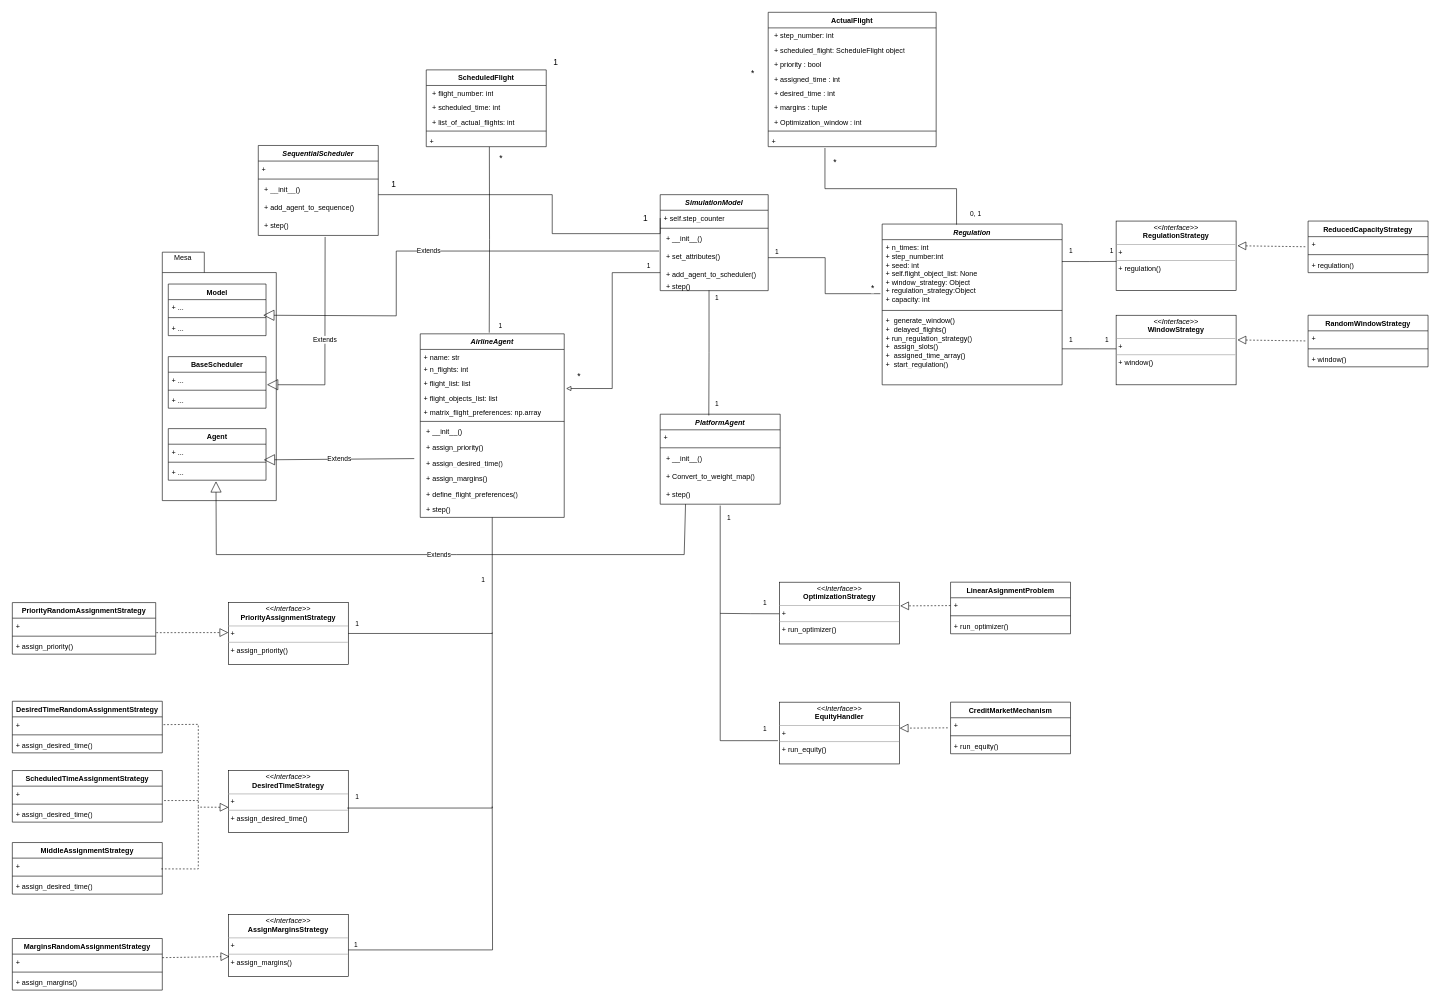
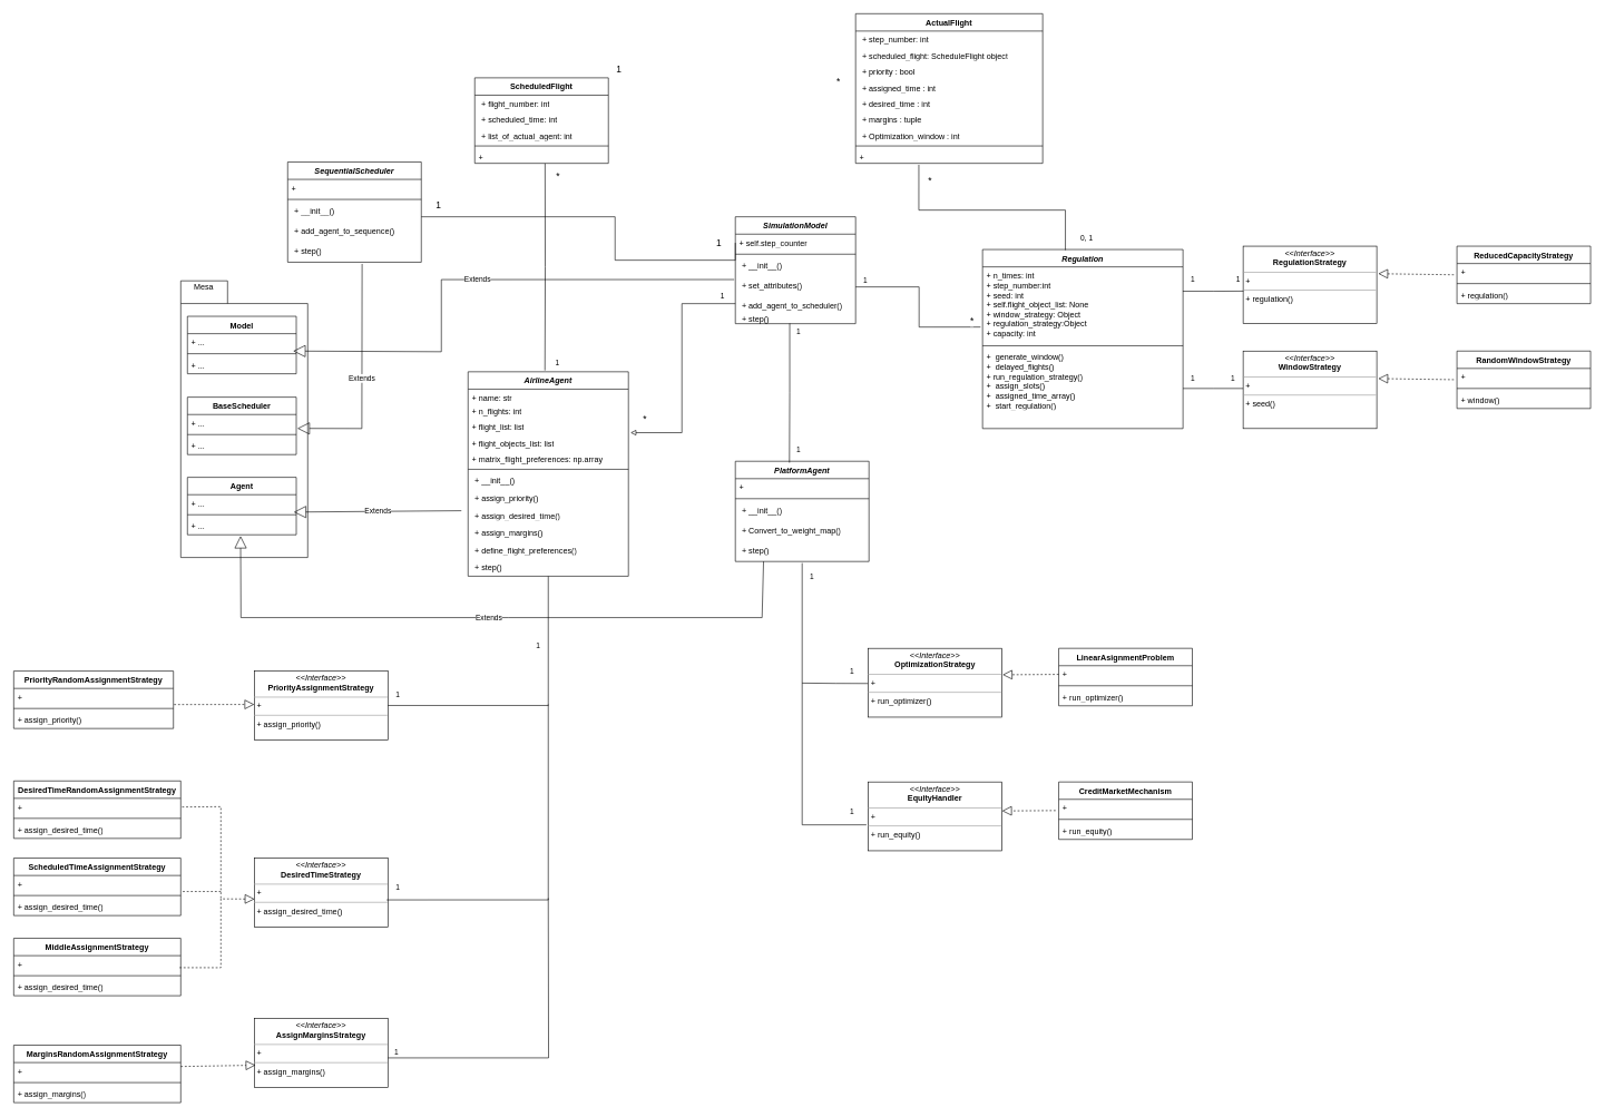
- <mxCell id="39" value="&lt;p style=&quot;border-color: var(--border-color); margin: 0px 0px 0px 4px;&quot;&gt;+&amp;nbsp;list_of_actual_flights&lt;span style=&quot;background-color: initial;&quot;&gt;: int&lt;/span&gt;&lt;/p&gt;" style="text;strokeColor=none;fillColor=none;align=left;verticalAlign=top;spacingLeft=4;spacingRight=4;overflow=hidden;rotatable=0;points=[[0,0.5],[1,0.5]];portConstraint=eastwest;whiteSpace=wrap;html=1;" parent="36" vertex="1"><mxGeometry y="74" width="200" height="24" as="geometry" /></mxCell>
+ <mxCell id="39" value="&lt;p style=&quot;border-color: var(--border-color); margin: 0px 0px 0px 4px;&quot;&gt;+&amp;nbsp;list_of_actual_agent&lt;span style=&quot;background-color: initial;&quot;&gt;: int&lt;/span&gt;&lt;/p&gt;" style="text;strokeColor=none;fillColor=none;align=left;verticalAlign=top;spacingLeft=4;spacingRight=4;overflow=hidden;rotatable=0;points=[[0,0.5],[1,0.5]];portConstraint=eastwest;whiteSpace=wrap;html=1;" parent="36" vertex="1"><mxGeometry y="74" width="200" height="24" as="geometry" /></mxCell>
- <mxCell id="159" value="&lt;p style=&quot;margin:0px;margin-top:4px;text-align:center;&quot;&gt;&lt;i&gt;&amp;lt;&amp;lt;Interface&amp;gt;&amp;gt;&lt;/i&gt;&lt;br&gt;&lt;b&gt;WindowStrategy&lt;br&gt;&lt;/b&gt;&lt;/p&gt;&lt;hr size=&quot;1&quot;&gt;&lt;p style=&quot;margin:0px;margin-left:4px;&quot;&gt;+&amp;nbsp;&lt;br&gt;&lt;/p&gt;&lt;hr size=&quot;1&quot;&gt;&lt;p style=&quot;margin:0px;margin-left:4px;&quot;&gt;+ window()&lt;br&gt;&lt;/p&gt;" style="verticalAlign=top;align=left;overflow=fill;fontSize=12;fontFamily=Helvetica;html=1;whiteSpace=wrap;" vertex="1" parent="1"><mxGeometry x="1860" y="525" width="200" height="116" as="geometry" /></mxCell>
+ <mxCell id="159" value="&lt;p style=&quot;margin:0px;margin-top:4px;text-align:center;&quot;&gt;&lt;i&gt;&amp;lt;&amp;lt;Interface&amp;gt;&amp;gt;&lt;/i&gt;&lt;br&gt;&lt;b&gt;WindowStrategy&lt;br&gt;&lt;/b&gt;&lt;/p&gt;&lt;hr size=&quot;1&quot;&gt;&lt;p style=&quot;margin:0px;margin-left:4px;&quot;&gt;+&amp;nbsp;&lt;br&gt;&lt;/p&gt;&lt;hr size=&quot;1&quot;&gt;&lt;p style=&quot;margin:0px;margin-left:4px;&quot;&gt;+ seed()&lt;br&gt;&lt;/p&gt;" style="verticalAlign=top;align=left;overflow=fill;fontSize=12;fontFamily=Helvetica;html=1;whiteSpace=wrap;" vertex="1" parent="1"><mxGeometry x="1860" y="525" width="200" height="116" as="geometry" /></mxCell>
